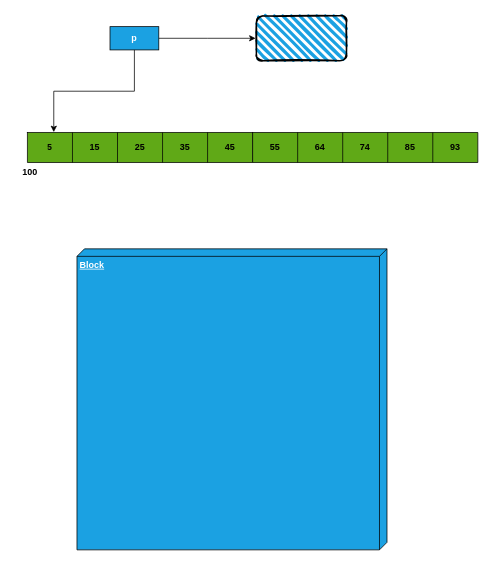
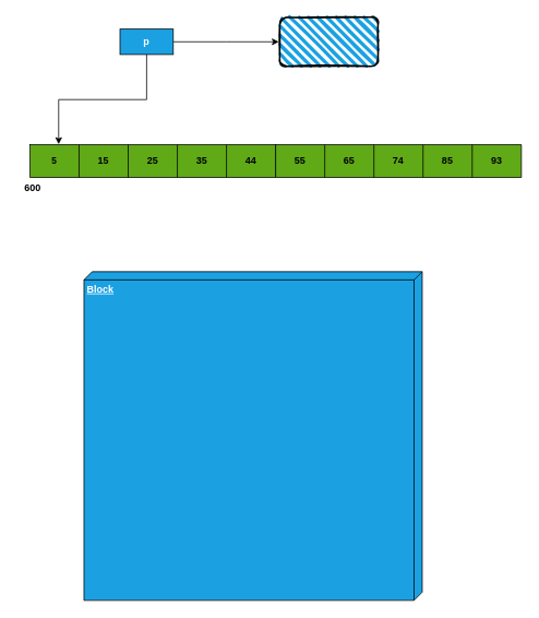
- <mxCell id="10" value="45" style="shape=partialRectangle;html=1;whiteSpace=wrap;connectable=0;strokeColor=inherit;overflow=hidden;fillColor=none;top=0;left=0;bottom=0;right=0;pointerEvents=1;fontStyle=1" vertex="1" parent="5"><mxGeometry x="240" width="60" height="40" as="geometry"><mxRectangle width="60" height="40" as="alternateBounds" /></mxGeometry></mxCell>
+ <mxCell id="10" value="44" style="shape=partialRectangle;html=1;whiteSpace=wrap;connectable=0;strokeColor=inherit;overflow=hidden;fillColor=none;top=0;left=0;bottom=0;right=0;pointerEvents=1;fontStyle=1" vertex="1" parent="5"><mxGeometry x="240" width="60" height="40" as="geometry"><mxRectangle width="60" height="40" as="alternateBounds" /></mxGeometry></mxCell>
- <mxCell id="14" value="64" style="shape=partialRectangle;html=1;whiteSpace=wrap;connectable=0;strokeColor=inherit;overflow=hidden;fillColor=none;top=0;left=0;bottom=0;right=0;pointerEvents=1;fontStyle=1" vertex="1" parent="12"><mxGeometry x="60" width="60" height="40" as="geometry"><mxRectangle width="60" height="40" as="alternateBounds" /></mxGeometry></mxCell>
+ <mxCell id="14" value="65" style="shape=partialRectangle;html=1;whiteSpace=wrap;connectable=0;strokeColor=inherit;overflow=hidden;fillColor=none;top=0;left=0;bottom=0;right=0;pointerEvents=1;fontStyle=1" vertex="1" parent="12"><mxGeometry x="60" width="60" height="40" as="geometry"><mxRectangle width="60" height="40" as="alternateBounds" /></mxGeometry></mxCell>
- <mxCell id="18" value="&lt;b&gt;100&lt;/b&gt;" style="text;html=1;align=center;verticalAlign=middle;resizable=0;points=[];autosize=1;strokeColor=none;fillColor=none;" vertex="1" parent="1"><mxGeometry x="20" y="216" width="38" height="26" as="geometry" /></mxCell>
+ <mxCell id="18" value="&lt;b&gt;600&lt;/b&gt;" style="text;html=1;align=center;verticalAlign=middle;resizable=0;points=[];autosize=1;strokeColor=none;fillColor=none;" vertex="1" parent="1"><mxGeometry x="20" y="216" width="38" height="26" as="geometry" /></mxCell>
